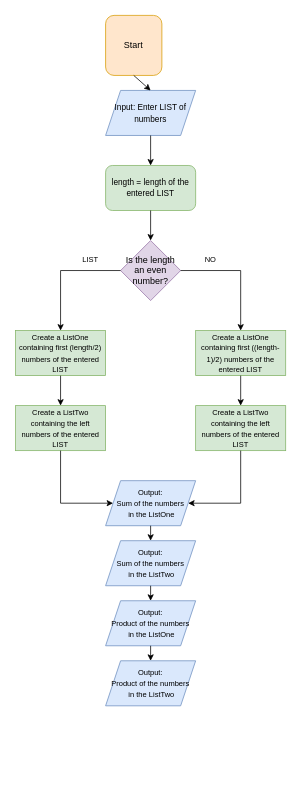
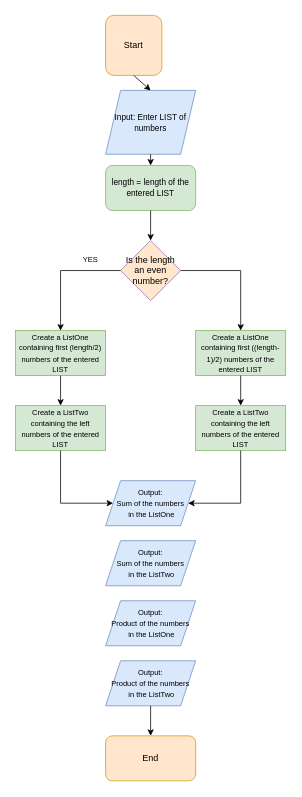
- <mxCell id="4" value="&lt;font style=&quot;font-size: 11px&quot;&gt;Input: Enter LIST of numbers&lt;/font&gt;" style="shape=parallelogram;perimeter=parallelogramPerimeter;whiteSpace=wrap;html=1;fixedSize=1;fillColor=#dae8fc;strokeColor=#6c8ebf;" vertex="1" parent="1"><mxGeometry x="140" y="120" width="120" height="60" as="geometry" /></mxCell>
+ <mxCell id="4" value="&lt;font style=&quot;font-size: 11px&quot;&gt;Input: Enter LIST of numbers&lt;/font&gt;" style="shape=parallelogram;perimeter=parallelogramPerimeter;whiteSpace=wrap;html=1;fixedSize=1;fillColor=#dae8fc;strokeColor=#6c8ebf;" vertex="1" parent="1"><mxGeometry x="140" y="120" width="120" height="85" as="geometry" /></mxCell>
- <mxCell id="28" value="LIST" style="text;html=1;strokeColor=none;fillColor=none;align=center;verticalAlign=middle;whiteSpace=wrap;rounded=0;fontSize=10;" vertex="1" parent="1"><mxGeometry x="90" y="330" width="60" height="30" as="geometry" /></mxCell>
+ <mxCell id="28" value="YES" style="text;html=1;strokeColor=none;fillColor=none;align=center;verticalAlign=middle;whiteSpace=wrap;rounded=0;fontSize=10;" vertex="1" parent="1"><mxGeometry x="90" y="330" width="60" height="30" as="geometry" /></mxCell>
- <mxCell id="29" value="NO" style="text;html=1;strokeColor=none;fillColor=none;align=center;verticalAlign=middle;whiteSpace=wrap;rounded=0;fontSize=10;" vertex="1" parent="1"><mxGeometry x="250" y="330" width="60" height="30" as="geometry" /></mxCell>
- <mxCell id="5" value="Is the length an even number?" style="rhombus;whiteSpace=wrap;html=1;fillColor=#e1d5e7;strokeColor=#9673a6;" vertex="1" parent="1"><mxGeometry x="160" y="320" width="80" height="80" as="geometry" /></mxCell>
+ <mxCell id="5" value="Is the length an even number?" style="rhombus;whiteSpace=wrap;html=1;fillColor=#ffe6cc;strokeColor=#9673a6;" vertex="1" parent="1"><mxGeometry x="160" y="320" width="80" height="80" as="geometry" /></mxCell>
- <mxCell id="24" value="" style="endArrow=classic;html=1;rounded=0;fontSize=10;entryX=0.5;entryY=0;entryDx=0;entryDy=0;exitX=0.5;exitY=1;exitDx=0;exitDy=0;" edge="1" parent="1" source="8" target="9"><mxGeometry width="50" height="50" relative="1" as="geometry"><mxPoint x="-30" y="840" as="sourcePoint" /><mxPoint x="20" y="790" as="targetPoint" /></mxGeometry></mxCell>
- <mxCell id="25" value="" style="endArrow=classic;html=1;rounded=0;fontSize=10;entryX=0.5;entryY=0;entryDx=0;entryDy=0;exitX=0.5;exitY=1;exitDx=0;exitDy=0;" edge="1" parent="1" source="9" target="10"><mxGeometry width="50" height="50" relative="1" as="geometry"><mxPoint x="-30" y="840" as="sourcePoint" /><mxPoint x="20" y="790" as="targetPoint" /></mxGeometry></mxCell>
- <mxCell id="26" value="" style="endArrow=classic;html=1;rounded=0;fontSize=10;entryX=0.5;entryY=0;entryDx=0;entryDy=0;exitX=0.5;exitY=1;exitDx=0;exitDy=0;" edge="1" parent="1" source="10" target="11"><mxGeometry width="50" height="50" relative="1" as="geometry"><mxPoint x="-30" y="840" as="sourcePoint" /><mxPoint x="20" y="790" as="targetPoint" /></mxGeometry></mxCell>
+ <mxCell id="27" value="" style="endArrow=classic;html=1;rounded=0;fontSize=10;entryX=0.5;entryY=0;entryDx=0;entryDy=0;exitX=0.5;exitY=1;exitDx=0;exitDy=0;" edge="1" parent="1" source="11" target="3"><mxGeometry width="50" height="50" relative="1" as="geometry"><mxPoint x="-30" y="840" as="sourcePoint" /><mxPoint x="20" y="790" as="targetPoint" /></mxGeometry></mxCell>
+ <mxCell id="3" value="End" style="rounded=1;whiteSpace=wrap;html=1;fillColor=#ffe6cc;strokeColor=#d79b00;" vertex="1" parent="1"><mxGeometry x="140" y="980" width="120" height="60" as="geometry" /></mxCell>
